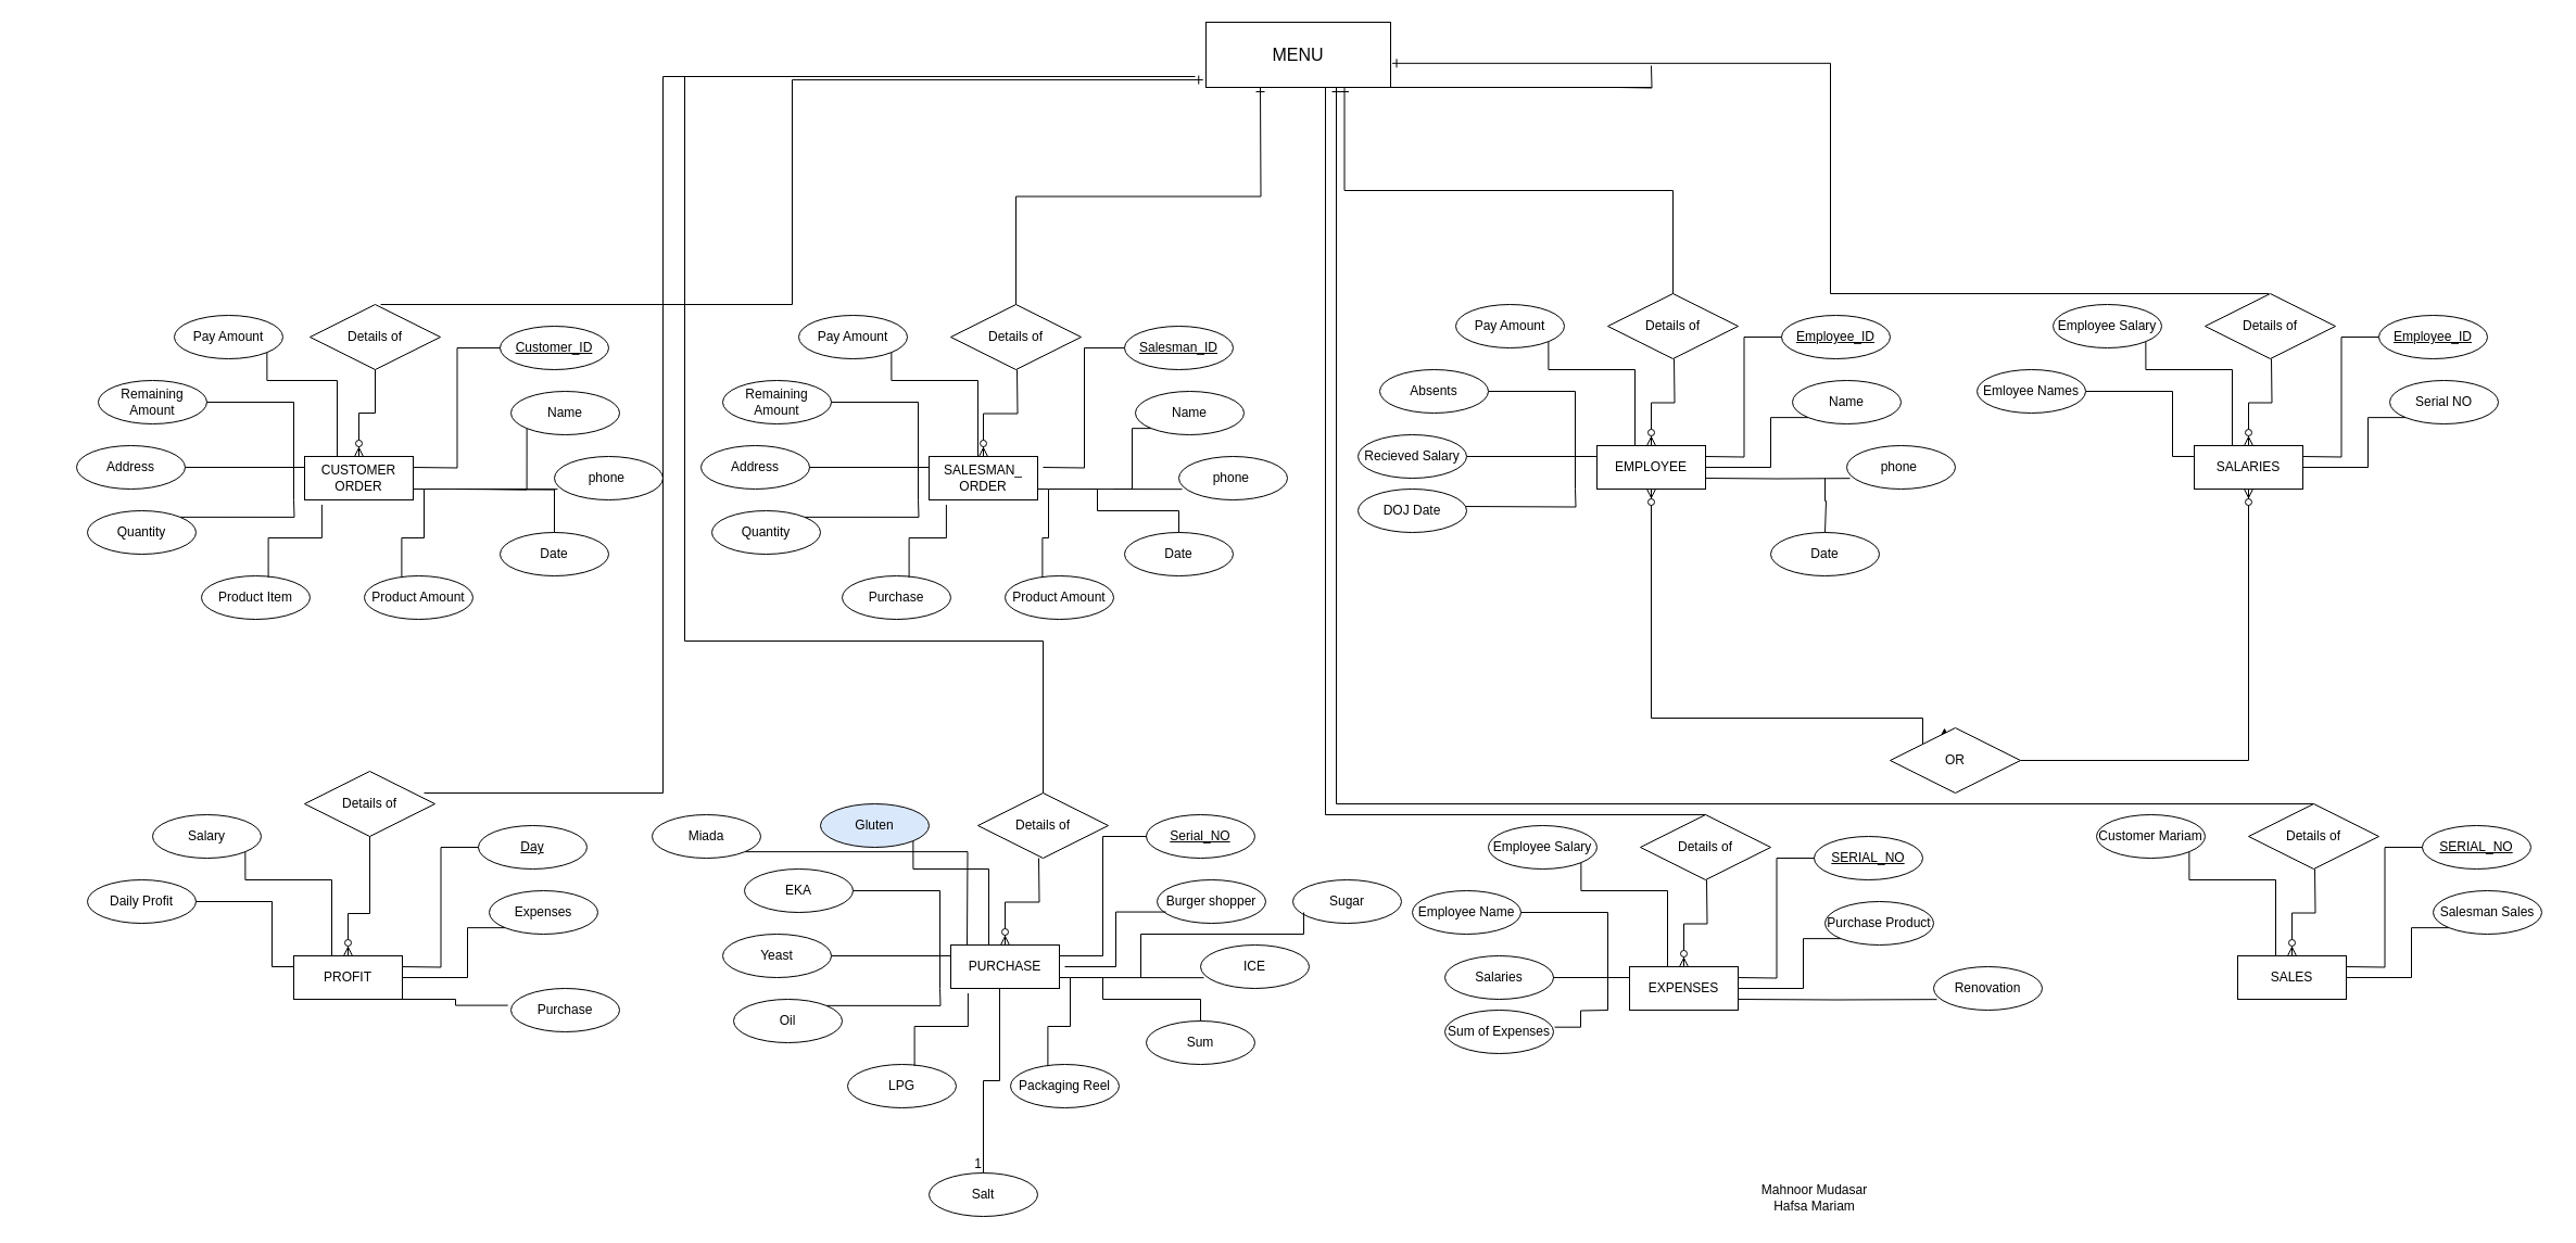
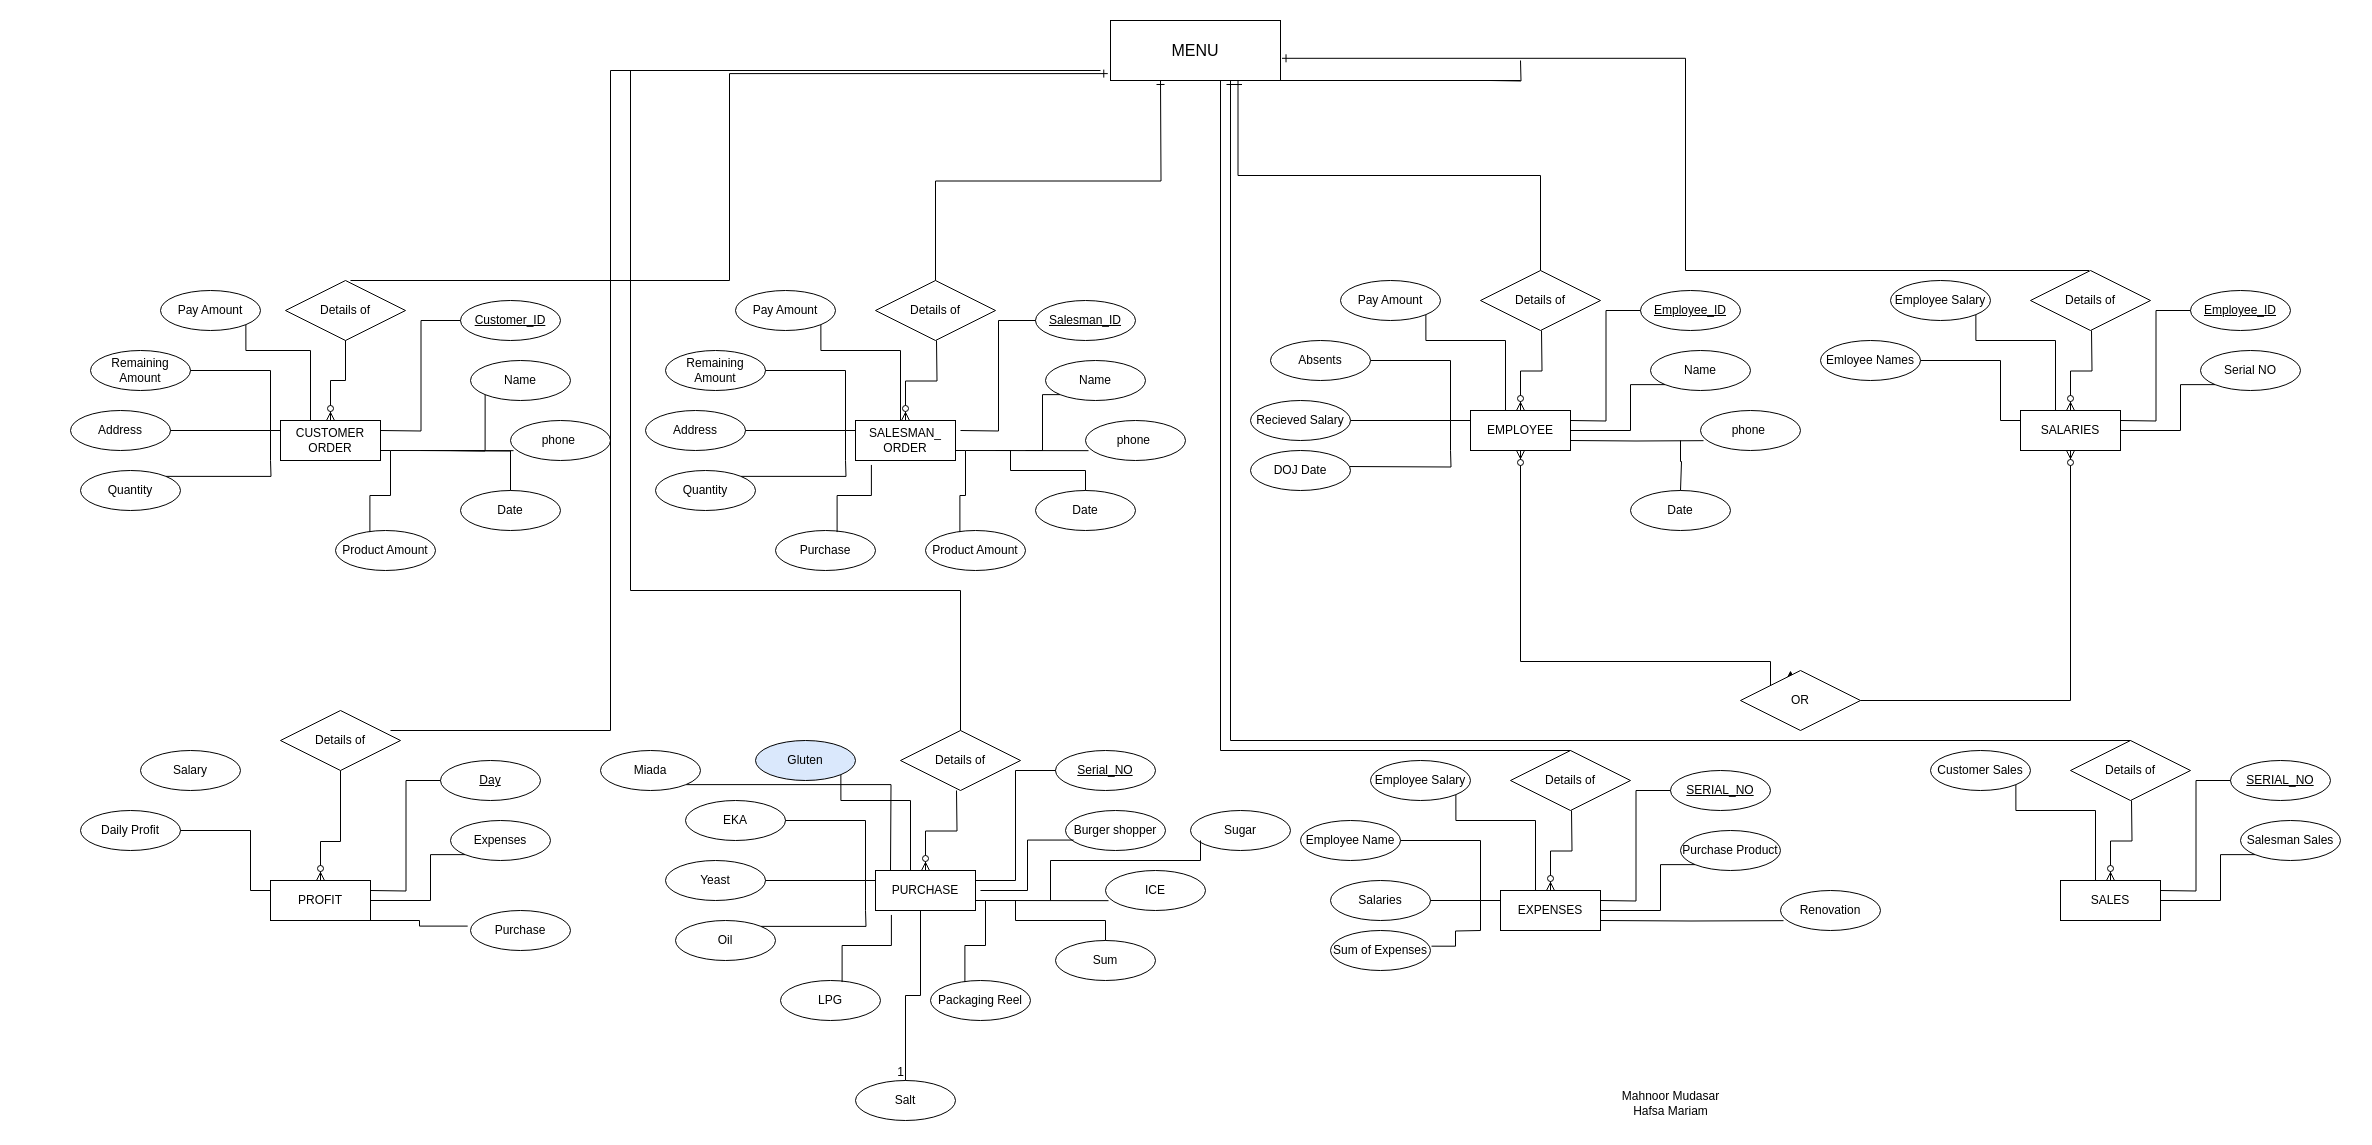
- <mxCell id="54" value="" style="endArrow=none;html=1;rounded=0;elbow=vertical;entryX=0.616;entryY=0.039;entryDx=0;entryDy=0;entryPerimeter=0;exitX=0.159;exitY=1.111;exitDx=0;exitDy=0;exitPerimeter=0;edgeStyle=orthogonalEdgeStyle;movable=1;resizable=1;rotatable=1;deletable=1;editable=1;locked=0;connectable=1;" edge="1" parent="30" source="35" target="31"><mxGeometry relative="1" as="geometry"><mxPoint x="102" y="190" as="sourcePoint" /><mxPoint x="110" y="210" as="targetPoint" /></mxGeometry></mxCell>
- <mxCell id="31" value="Product Item" style="ellipse;whiteSpace=wrap;html=1;align=center;movable=1;resizable=1;rotatable=1;deletable=1;editable=1;locked=0;connectable=1;" vertex="1" parent="30"><mxGeometry y="250" width="100" height="40" as="geometry" /></mxCell>
- <mxCell id="169" value="Customer Mariam" style="ellipse;whiteSpace=wrap;html=1;align=center;" vertex="1" parent="165"><mxGeometry y="10" width="100" height="40" as="geometry" /></mxCell>
+ <mxCell id="169" value="Customer Sales" style="ellipse;whiteSpace=wrap;html=1;align=center;" vertex="1" parent="165"><mxGeometry y="10" width="100" height="40" as="geometry" /></mxCell>
- <mxCell id="99" value="" style="endArrow=none;html=1;rounded=0;entryX=1;entryY=1;entryDx=0;entryDy=0;exitX=0.25;exitY=0;exitDx=0;exitDy=0;edgeStyle=orthogonalEdgeStyle;" edge="1" parent="1" source="93" target="96"><mxGeometry relative="1" as="geometry"><mxPoint x="260" y="880" as="sourcePoint" /><mxPoint x="420" y="880" as="targetPoint" /><Array as="points"><mxPoint x="305" y="810" /><mxPoint x="225" y="810" /></Array></mxGeometry></mxCell>
